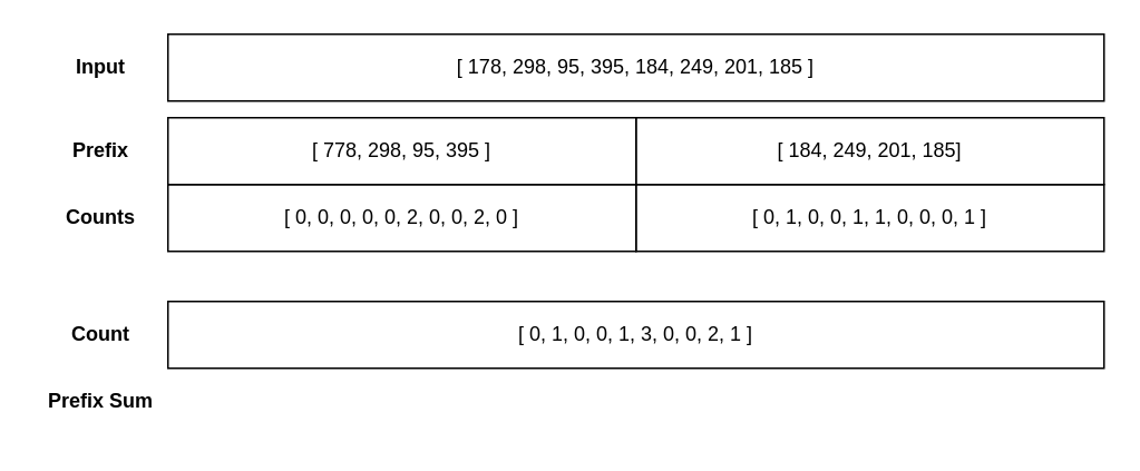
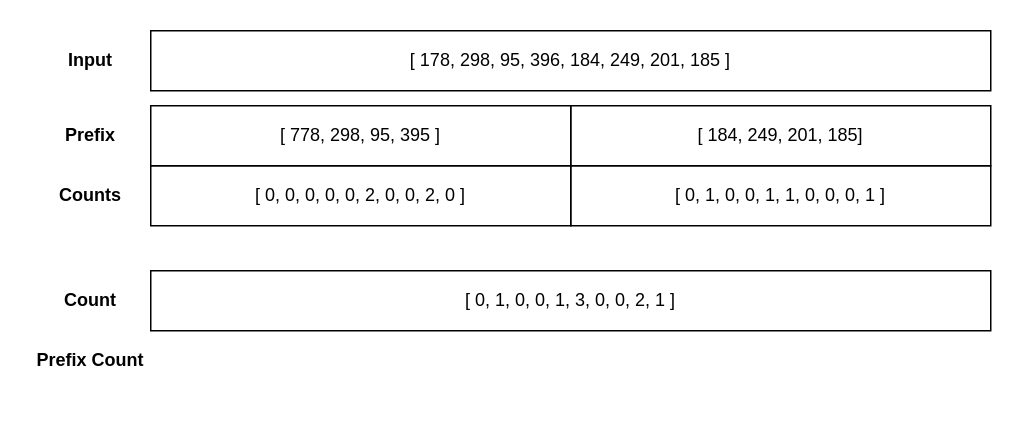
- <mxCell id="2" value="[ 178, 298, 95, 395, 184, 249, 201, 185 ]" style="text;html=1;strokeColor=default;fillColor=none;align=center;verticalAlign=middle;whiteSpace=wrap;rounded=0;" vertex="1" parent="1"><mxGeometry x="100" y="20" width="560" height="40" as="geometry" /></mxCell>
+ <mxCell id="2" value="[ 178, 298, 95, 396, 184, 249, 201, 185 ]" style="text;html=1;strokeColor=default;fillColor=none;align=center;verticalAlign=middle;whiteSpace=wrap;rounded=0;" vertex="1" parent="1"><mxGeometry x="100" y="20" width="560" height="40" as="geometry" /></mxCell>
- <mxCell id="12" value="&lt;b&gt;Prefix Sum&lt;/b&gt;" style="text;html=1;strokeColor=none;fillColor=none;align=center;verticalAlign=middle;whiteSpace=wrap;rounded=0;" vertex="1" parent="1"><mxGeometry y="220" width="80" height="40" as="geometry" x="20" /></mxCell>
+ <mxCell id="12" value="&lt;b&gt;Prefix Count&lt;/b&gt;" style="text;html=1;strokeColor=none;fillColor=none;align=center;verticalAlign=middle;whiteSpace=wrap;rounded=0;" vertex="1" parent="1"><mxGeometry y="220" width="80" height="40" as="geometry" x="20" /></mxCell>
